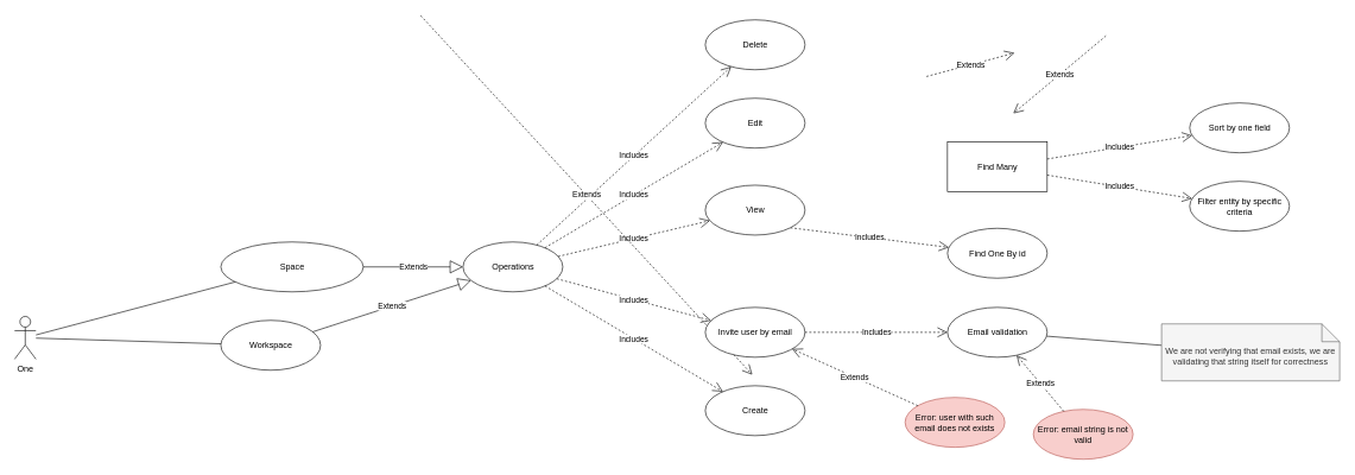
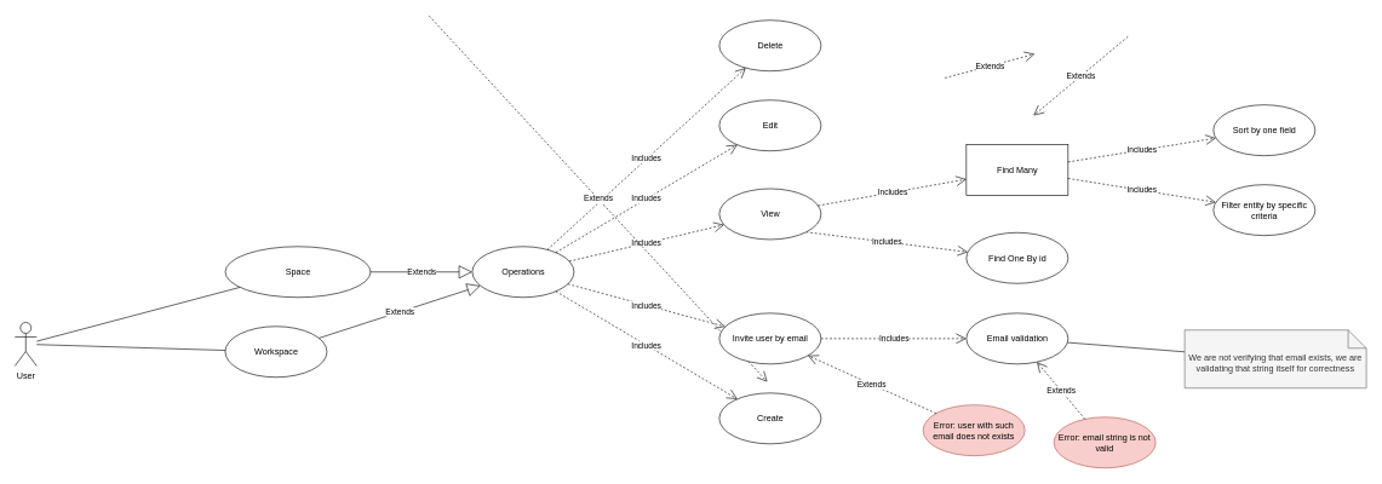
+ <mxCell id="20" value="Includes" style="endArrow=open;endSize=12;dashed=1;html=1;rounded=0;" edge="1" parent="1" source="25" target="19"><mxGeometry width="160" relative="1" as="geometry"><mxPoint x="870" y="477.8" as="sourcePoint" /><mxPoint x="890.503" y="257.549" as="targetPoint" /></mxGeometry></mxCell>
- <mxCell id="4" value="One" style="shape=umlActor;verticalLabelPosition=bottom;verticalAlign=top;html=1;outlineConnect=0;" vertex="1" parent="1"><mxGeometry x="20" y="443.3" width="30" height="60" as="geometry" /></mxCell>
+ <mxCell id="4" value="User" style="shape=umlActor;verticalLabelPosition=bottom;verticalAlign=top;html=1;outlineConnect=0;" vertex="1" parent="1"><mxGeometry x="20" y="443.3" width="30" height="60" as="geometry" /></mxCell>
